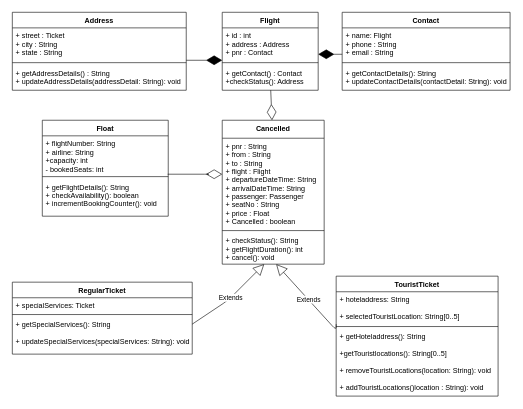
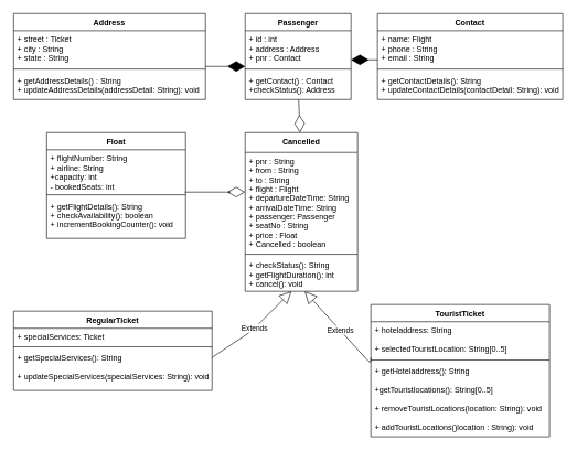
- <mxCell id="14" value="Flight" style="swimlane;fontStyle=1;align=center;verticalAlign=top;childLayout=stackLayout;horizontal=1;startSize=26;horizontalStack=0;resizeParent=1;resizeParentMax=0;resizeLast=0;collapsible=1;marginBottom=0;" parent="1" vertex="1"><mxGeometry x="370" y="20" width="160" height="130" as="geometry" /></mxCell>
+ <mxCell id="14" value="Passenger" style="swimlane;fontStyle=1;align=center;verticalAlign=top;childLayout=stackLayout;horizontal=1;startSize=26;horizontalStack=0;resizeParent=1;resizeParentMax=0;resizeLast=0;collapsible=1;marginBottom=0;" parent="1" vertex="1"><mxGeometry x="370" y="20" width="160" height="130" as="geometry" /></mxCell>
